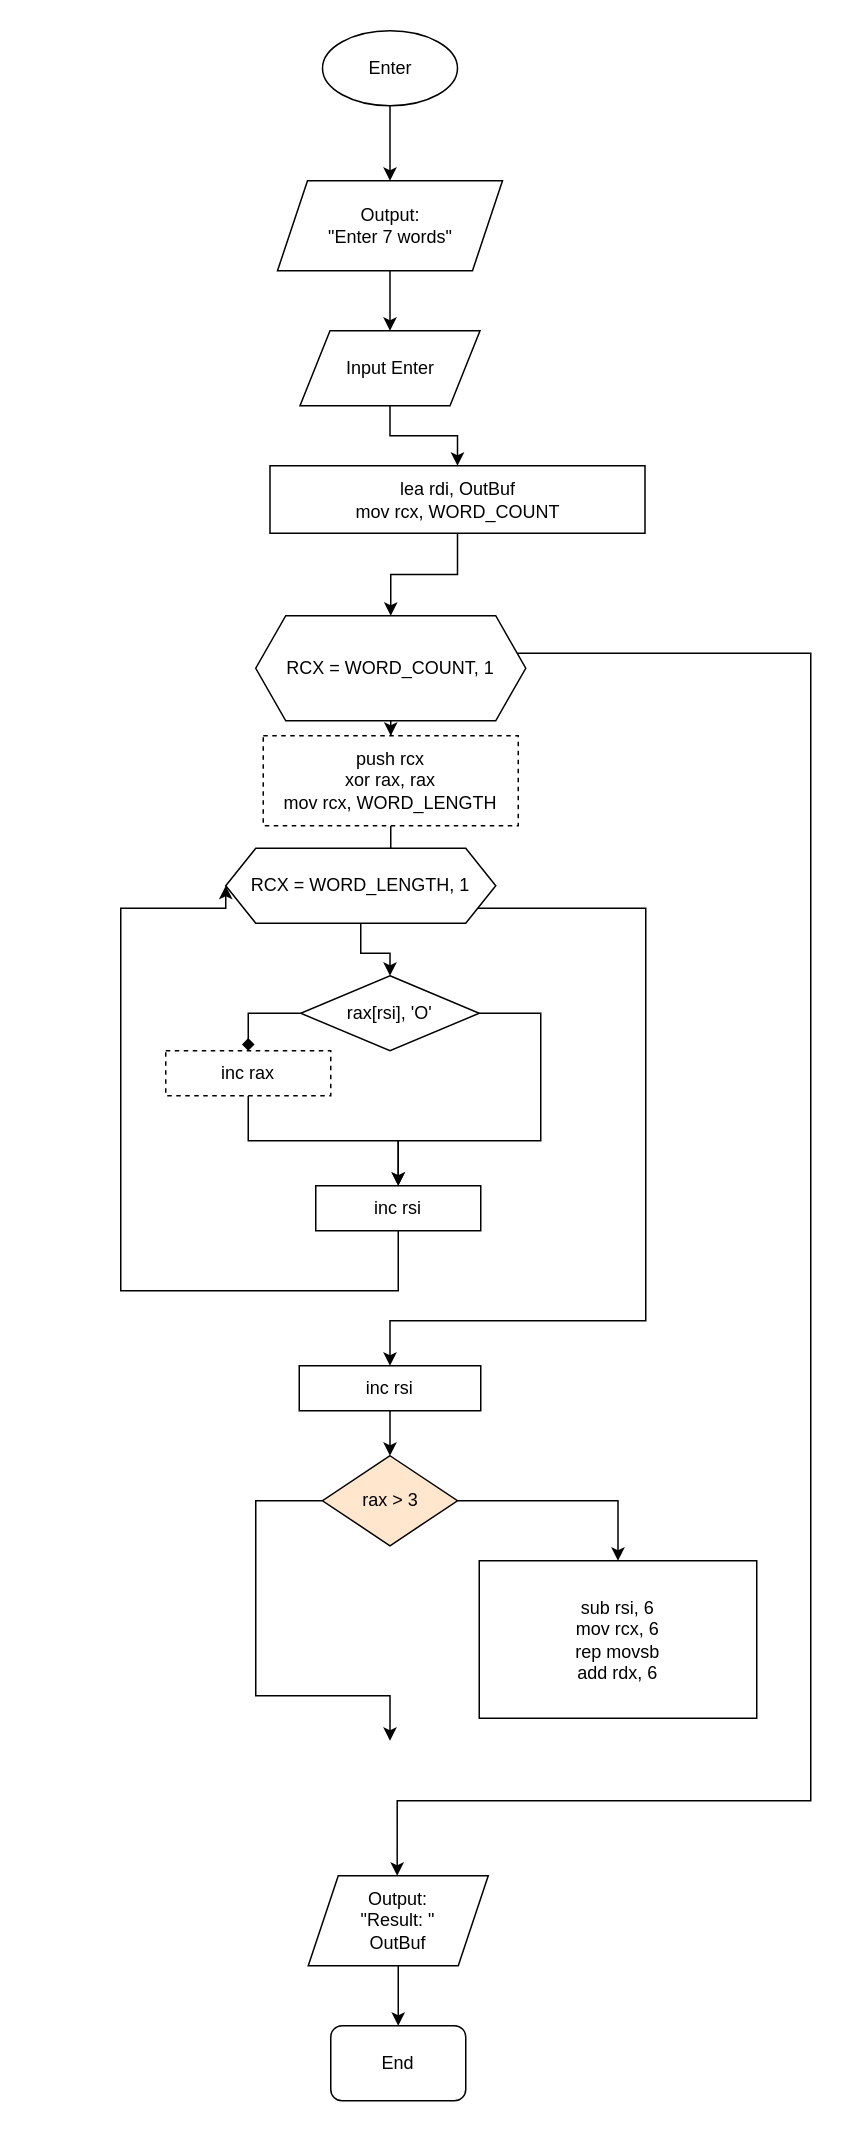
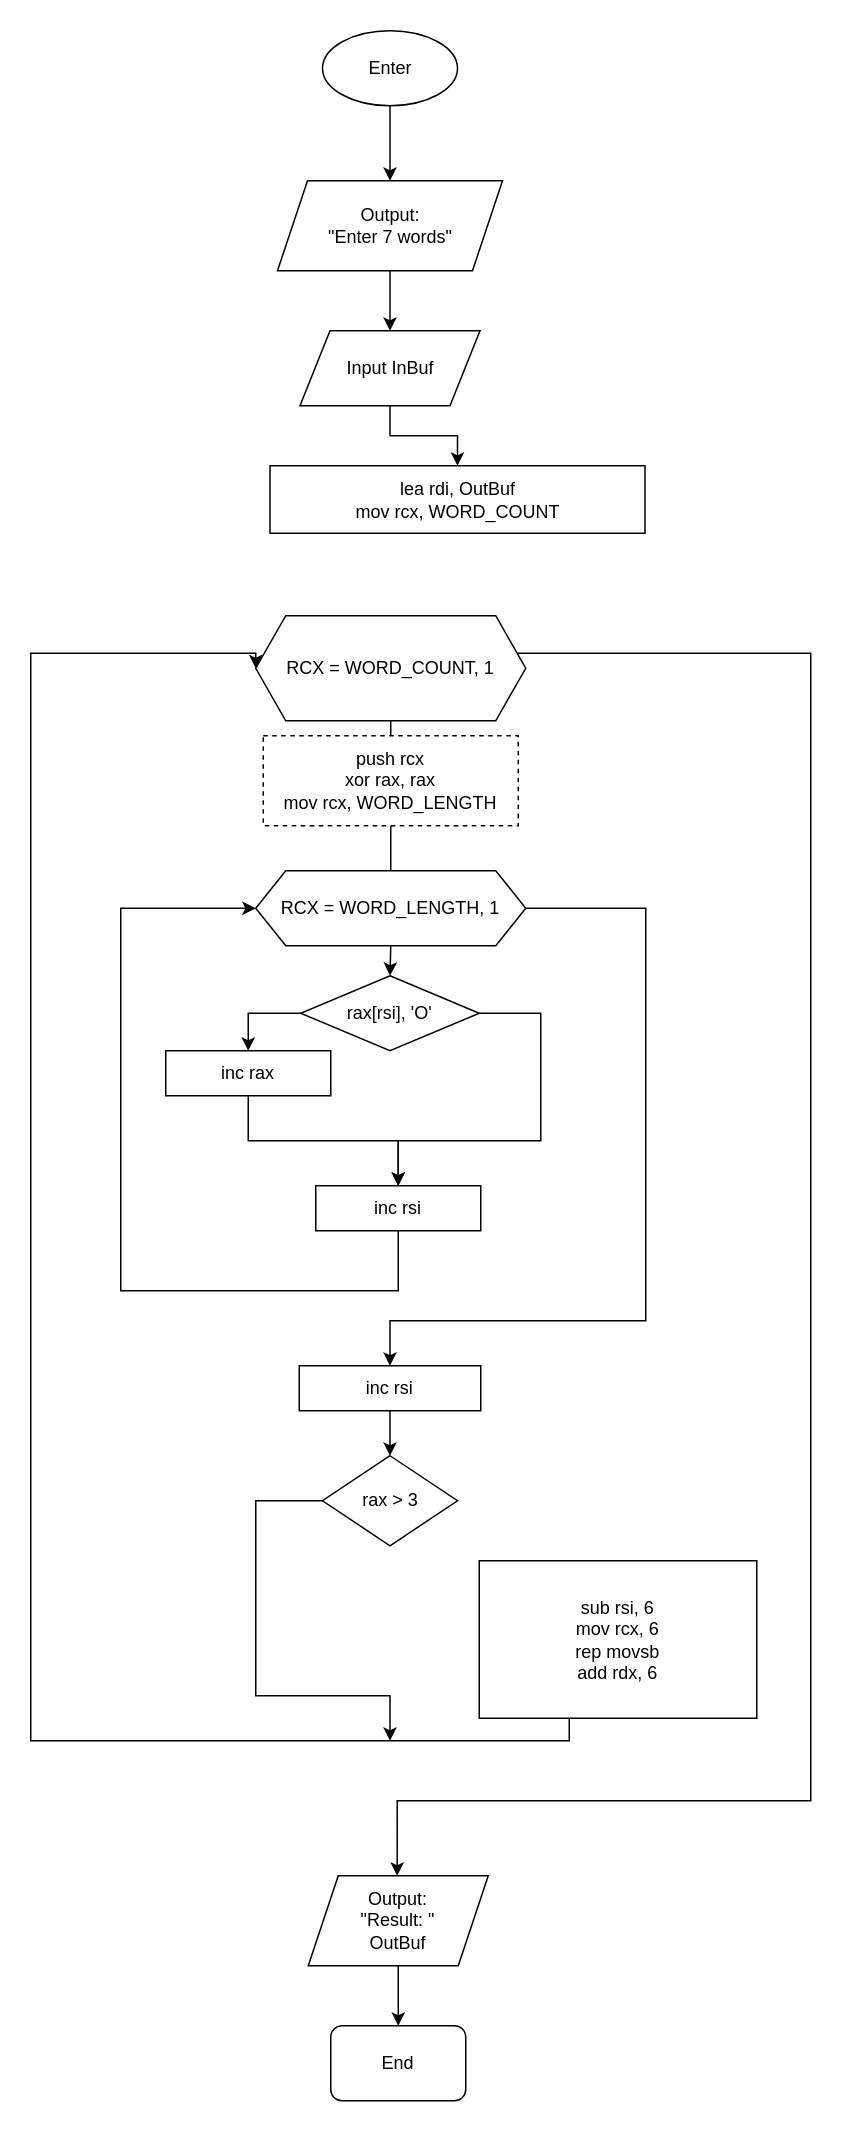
- <mxCell id="7" value="Input Enter" style="shape=parallelogram;perimeter=parallelogramPerimeter;whiteSpace=wrap;html=1;fixedSize=1;" vertex="1" parent="1"><mxGeometry x="199.5" y="220" width="120" height="50" as="geometry" /></mxCell>
+ <mxCell id="7" value="Input InBuf" style="shape=parallelogram;perimeter=parallelogramPerimeter;whiteSpace=wrap;html=1;fixedSize=1;" vertex="1" parent="1"><mxGeometry x="199.5" y="220" width="120" height="50" as="geometry" /></mxCell>
- <mxCell id="8" style="edgeStyle=orthogonalEdgeStyle;rounded=0;orthogonalLoop=1;jettySize=auto;html=1;" edge="1" parent="1" source="9" target="12"><mxGeometry relative="1" as="geometry" /></mxCell>
- <mxCell id="10" style="edgeStyle=orthogonalEdgeStyle;rounded=0;orthogonalLoop=1;jettySize=auto;html=1;" edge="1" parent="1" source="12" target="14"><mxGeometry relative="1" as="geometry" /></mxCell>
+ <mxCell id="10" style="edgeStyle=orthogonalEdgeStyle;rounded=0;orthogonalLoop=1;jettySize=auto;html=1;endArrow=none;" edge="1" parent="1" source="12" target="14"><mxGeometry relative="1" as="geometry" /></mxCell>
- <mxCell id="17" value="RCX = WORD_LENGTH, 1" style="shape=hexagon;perimeter=hexagonPerimeter2;whiteSpace=wrap;html=1;fixedSize=1;" vertex="1" parent="1"><mxGeometry x="150" y="565" width="180" height="50" as="geometry" /></mxCell>
+ <mxCell id="17" value="RCX = WORD_LENGTH, 1" style="shape=hexagon;perimeter=hexagonPerimeter2;whiteSpace=wrap;html=1;fixedSize=1;" vertex="1" parent="1"><mxGeometry x="170" y="580" width="180" height="50" as="geometry" /></mxCell>
- <mxCell id="19" style="edgeStyle=orthogonalEdgeStyle;rounded=0;orthogonalLoop=1;jettySize=auto;html=1;entryX=0.5;entryY=0;entryDx=0;entryDy=0;endArrow=diamond;" edge="1" parent="1" source="20" target="24"><mxGeometry relative="1" as="geometry"><Array as="points"><mxPoint x="165" y="675" /></Array></mxGeometry></mxCell>
+ <mxCell id="19" style="edgeStyle=orthogonalEdgeStyle;rounded=0;orthogonalLoop=1;jettySize=auto;html=1;entryX=0.5;entryY=0;entryDx=0;entryDy=0;" edge="1" parent="1" source="20" target="24"><mxGeometry relative="1" as="geometry"><Array as="points"><mxPoint x="165" y="675" /></Array></mxGeometry></mxCell>
- <mxCell id="24" value="inc rax" style="rounded=0;whiteSpace=wrap;html=1;dashed=1;" vertex="1" parent="1"><mxGeometry x="110" y="700" width="110" height="30" as="geometry" /></mxCell>
+ <mxCell id="24" value="inc rax" style="rounded=0;whiteSpace=wrap;html=1;" vertex="1" parent="1"><mxGeometry x="110" y="700" width="110" height="30" as="geometry" /></mxCell>
+ <mxCell id="30" style="edgeStyle=orthogonalEdgeStyle;rounded=0;orthogonalLoop=1;jettySize=auto;html=1;entryX=0;entryY=0.5;entryDx=0;entryDy=0;" edge="1" parent="1" source="31" target="12"><mxGeometry relative="1" as="geometry"><Array as="points"><mxPoint x="379" y="1160" /><mxPoint x="20" y="1160" /><mxPoint x="20" y="435" /></Array></mxGeometry></mxCell>
- <mxCell id="29" value="rax &amp;gt; 3" style="rhombus;whiteSpace=wrap;html=1;fillColor=#ffe6cc;" vertex="1" parent="1"><mxGeometry x="214.5" y="970" width="90" height="60" as="geometry" /></mxCell>
+ <mxCell id="29" value="rax &amp;gt; 3" style="rhombus;whiteSpace=wrap;html=1;" vertex="1" parent="1"><mxGeometry x="214.5" y="970" width="90" height="60" as="geometry" /></mxCell>
- <mxCell id="27" style="edgeStyle=orthogonalEdgeStyle;rounded=0;orthogonalLoop=1;jettySize=auto;html=1;entryX=0.5;entryY=0;entryDx=0;entryDy=0;" edge="1" parent="1" source="29" target="31"><mxGeometry relative="1" as="geometry" /></mxCell>
